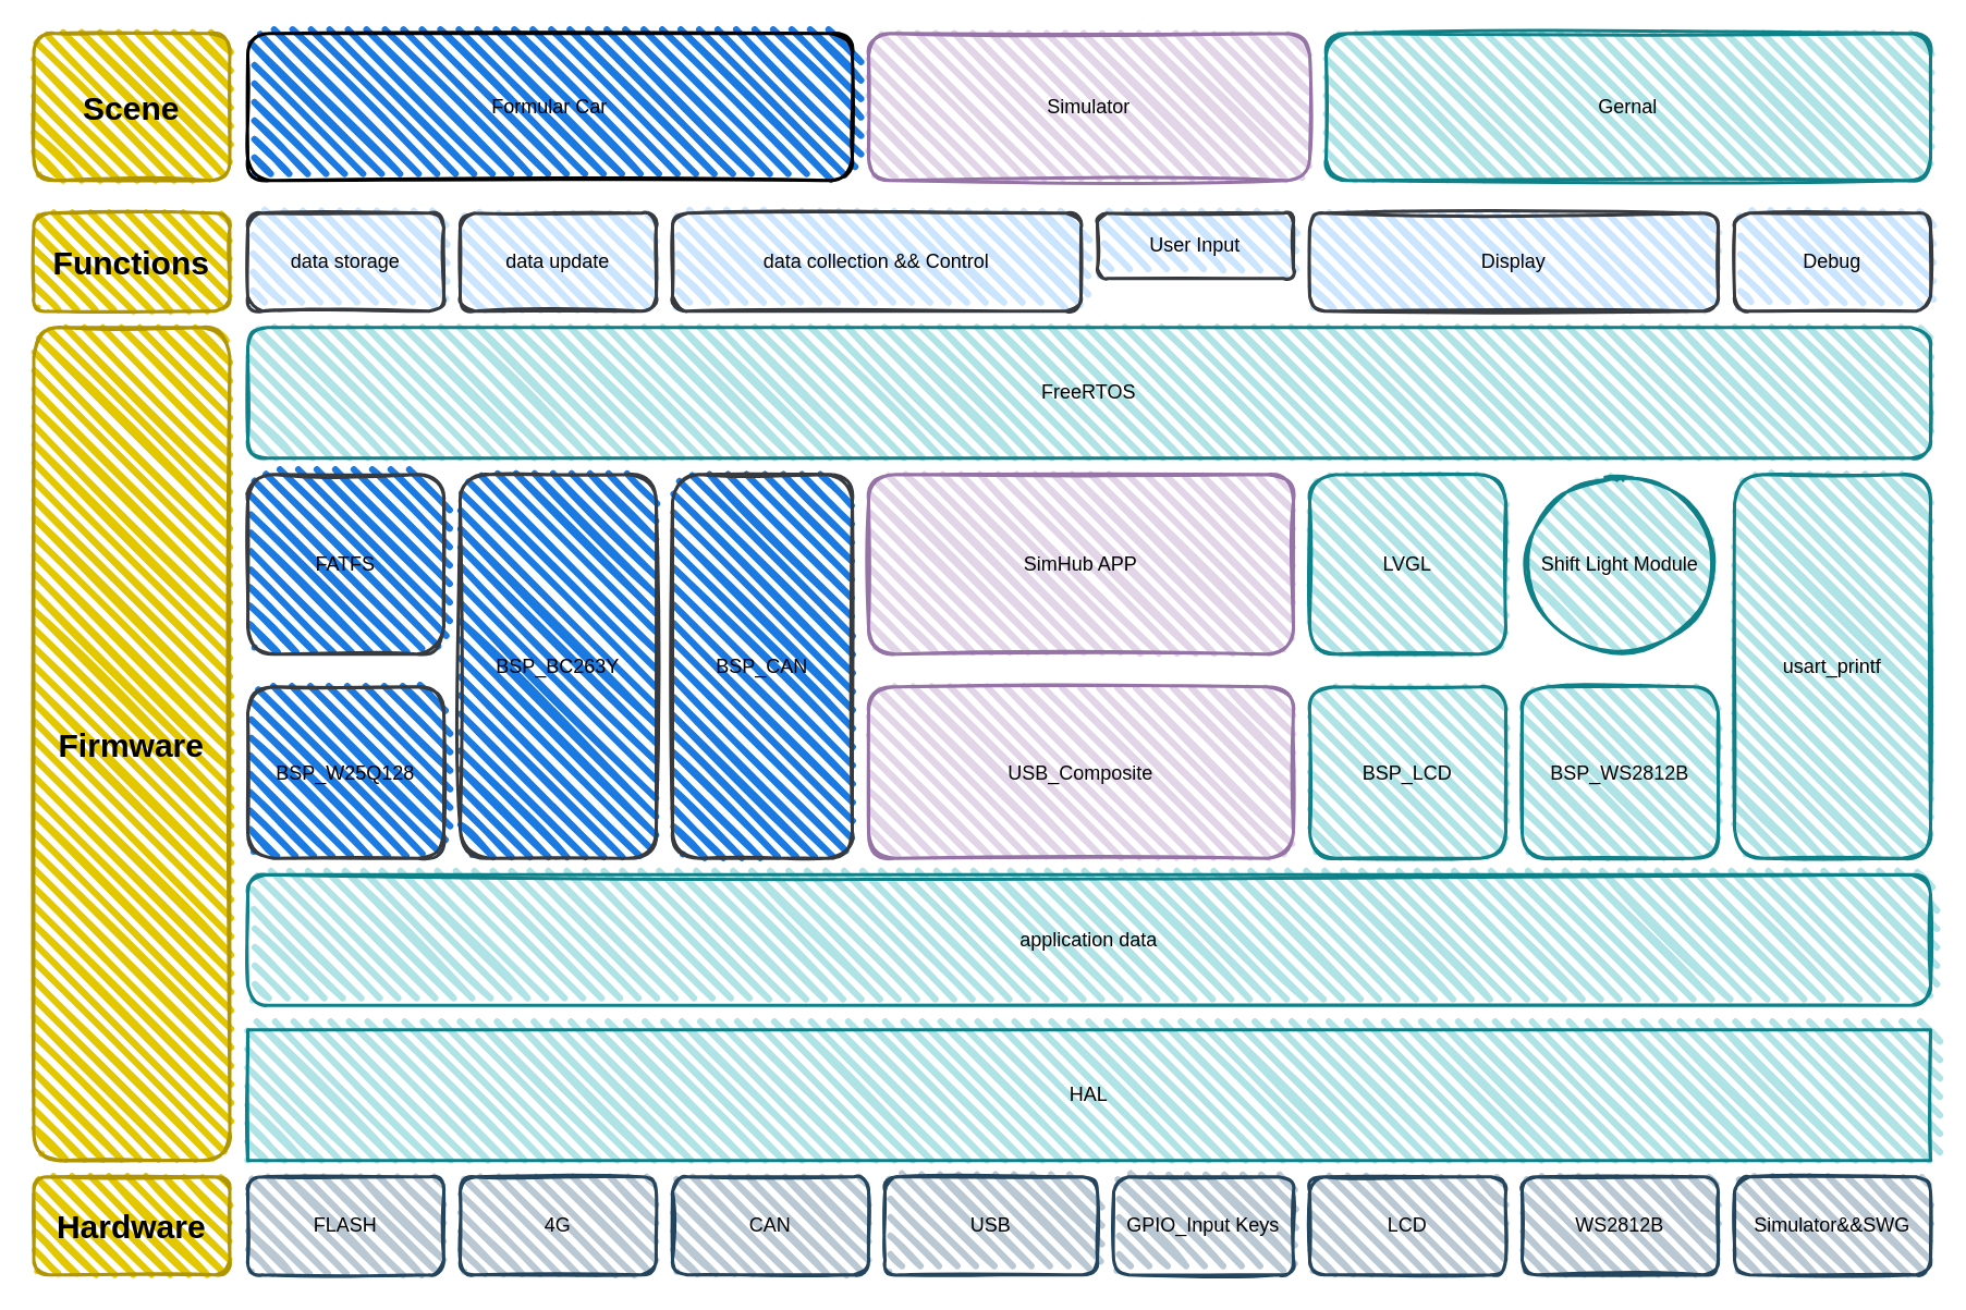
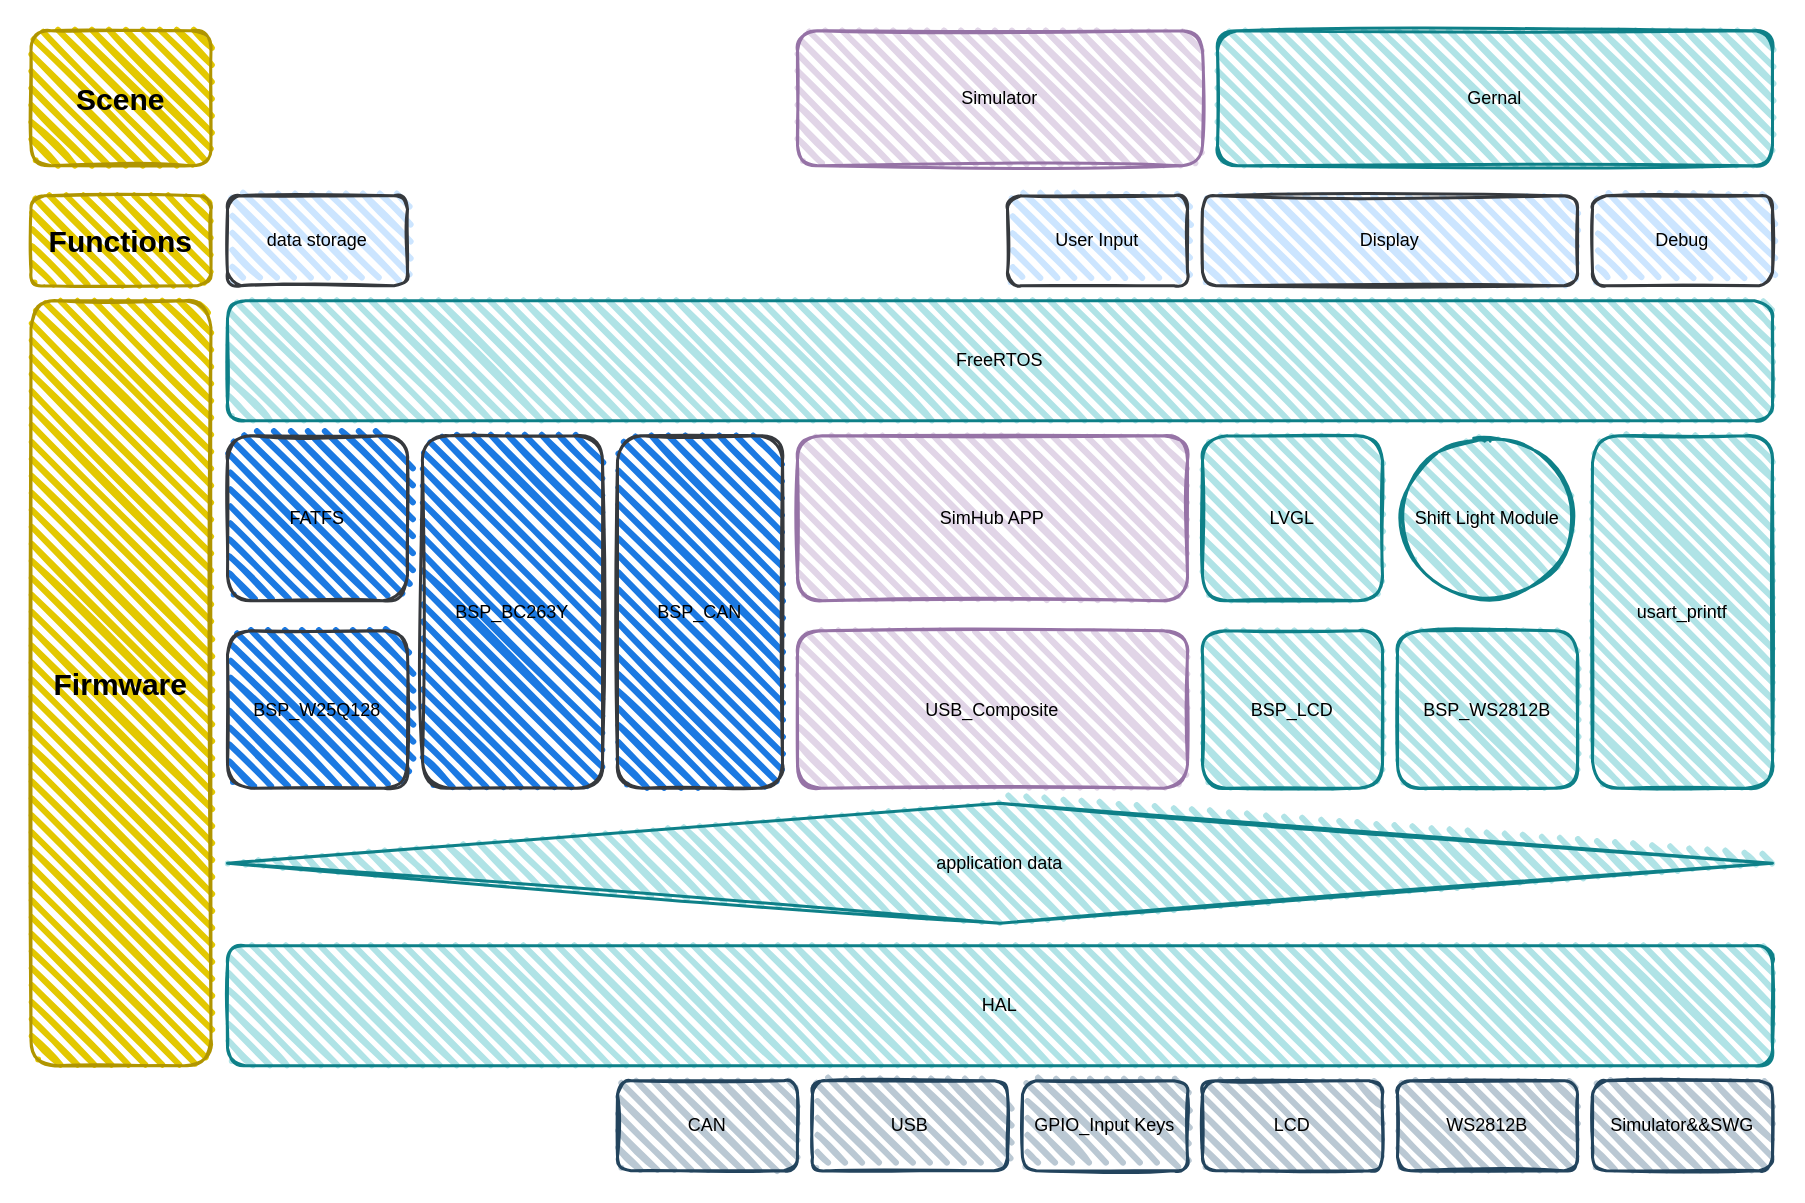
- <mxCell id="32" value="Formular Car" style="rounded=1;whiteSpace=wrap;html=1;strokeWidth=2;fillWeight=4;hachureGap=8;hachureAngle=45;fillColor=#1b79e2;sketch=1;" vertex="1" parent="1"><mxGeometry x="151" y="20" width="370" height="90" as="geometry" /></mxCell>
- <mxCell id="11" value="User Input" style="rounded=1;whiteSpace=wrap;html=1;strokeWidth=2;fillWeight=4;hachureGap=8;hachureAngle=45;fillColor=#cce5ff;sketch=1;strokeColor=#36393d;" parent="1" vertex="1"><mxGeometry x="671" y="130" width="120" height="40" as="geometry" /></mxCell>
+ <mxCell id="11" value="User Input" style="rounded=1;whiteSpace=wrap;html=1;strokeWidth=2;fillWeight=4;hachureGap=8;hachureAngle=45;fillColor=#cce5ff;sketch=1;strokeColor=#36393d;" parent="1" vertex="1"><mxGeometry x="671" y="130" width="120" height="60" as="geometry" /></mxCell>
- <mxCell id="19" value="data update" style="rounded=1;whiteSpace=wrap;html=1;strokeWidth=2;fillWeight=4;hachureGap=8;hachureAngle=45;fillColor=#cce5ff;sketch=1;strokeColor=#36393d;" parent="1" vertex="1"><mxGeometry x="281" y="130" width="120" height="60" as="geometry" /></mxCell>
- <mxCell id="20" value="data collection &amp;amp;&amp;amp; Control" style="rounded=1;whiteSpace=wrap;html=1;strokeWidth=2;fillWeight=4;hachureGap=8;hachureAngle=45;fillColor=#cce5ff;sketch=1;strokeColor=#36393d;" parent="1" vertex="1"><mxGeometry x="411" y="130" width="250" height="60" as="geometry" /></mxCell>
- <mxCell id="22" value="application data" style="rounded=1;whiteSpace=wrap;html=1;strokeWidth=2;fillWeight=4;hachureGap=8;hachureAngle=45;fillColor=#b0e3e6;sketch=1;strokeColor=#0e8088;" parent="1" vertex="1"><mxGeometry x="151" y="535" width="1030" height="80" as="geometry" /></mxCell>
+ <mxCell id="22" value="application data" style="rhombus;whiteSpace=wrap;html=1;strokeWidth=2;fillWeight=4;hachureGap=8;hachureAngle=45;fillColor=#b0e3e6;sketch=1;strokeColor=#0e8088;" parent="1" vertex="1"><mxGeometry x="151" y="535" width="1030" height="80" as="geometry" /></mxCell>
- <mxCell id="2" value="HAL" style="whiteSpace=wrap;html=1;strokeWidth=2;fillWeight=4;hachureGap=8;hachureAngle=45;fillColor=#b0e3e6;sketch=1;strokeColor=#0e8088;rounded=0;" parent="1" vertex="1"><mxGeometry x="151" y="630" width="1030" height="80" as="geometry" /></mxCell>
+ <mxCell id="2" value="HAL" style="rounded=1;whiteSpace=wrap;html=1;strokeWidth=2;fillWeight=4;hachureGap=8;hachureAngle=45;fillColor=#b0e3e6;sketch=1;strokeColor=#0e8088;" parent="1" vertex="1"><mxGeometry x="151" y="630" width="1030" height="80" as="geometry" /></mxCell>
- <mxCell id="4" value="Hardware" style="rounded=1;whiteSpace=wrap;html=1;strokeWidth=2;fillWeight=4;hachureGap=8;hachureAngle=45;fillColor=#e3c800;sketch=1;fontColor=#000000;strokeColor=#B09500;fontStyle=1;fontSize=20;" parent="1" vertex="1"><mxGeometry x="20" y="720" width="120" height="60" as="geometry" /></mxCell>
- <mxCell id="5" value="FLASH" style="rounded=1;whiteSpace=wrap;html=1;strokeWidth=2;fillWeight=4;hachureGap=8;hachureAngle=45;fillColor=#bac8d3;sketch=1;strokeColor=#23445d;" parent="1" vertex="1"><mxGeometry x="151" y="720" width="120" height="60" as="geometry" /></mxCell>
- <mxCell id="15" value="4G" style="rounded=1;whiteSpace=wrap;html=1;strokeWidth=2;fillWeight=4;hachureGap=8;hachureAngle=45;fillColor=#bac8d3;sketch=1;strokeColor=#23445d;" parent="1" vertex="1"><mxGeometry x="281" y="720" width="120" height="60" as="geometry" /></mxCell>
